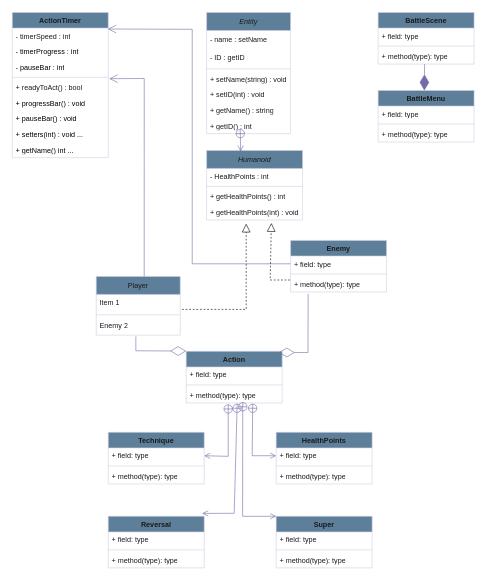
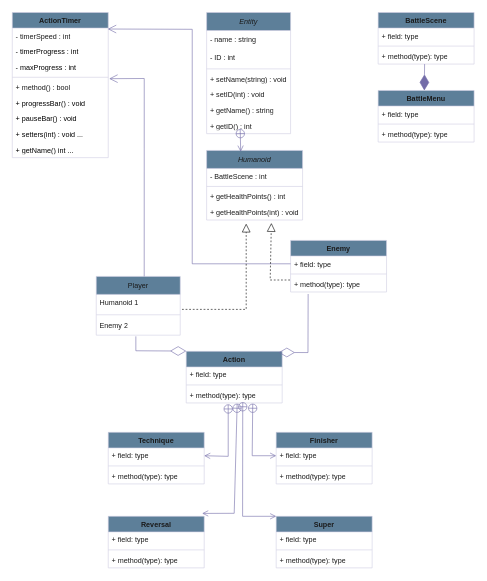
- <mxCell id="3" value="- name : setName" style="text;strokeColor=none;fillColor=none;align=left;verticalAlign=middle;spacingLeft=4;spacingRight=4;overflow=hidden;points=[[0,0.5],[1,0.5]];portConstraint=eastwest;rotatable=0;whiteSpace=wrap;html=1;labelBackgroundColor=none;fontColor=#1A1A1A;" parent="2" vertex="1"><mxGeometry y="30" width="140" height="30" as="geometry" /></mxCell>
+ <mxCell id="3" value="- name : string" style="text;strokeColor=none;fillColor=none;align=left;verticalAlign=middle;spacingLeft=4;spacingRight=4;overflow=hidden;points=[[0,0.5],[1,0.5]];portConstraint=eastwest;rotatable=0;whiteSpace=wrap;html=1;labelBackgroundColor=none;fontColor=#1A1A1A;" parent="2" vertex="1"><mxGeometry y="30" width="140" height="30" as="geometry" /></mxCell>
- <mxCell id="4" value="- ID : getID" style="text;strokeColor=none;fillColor=none;align=left;verticalAlign=middle;spacingLeft=4;spacingRight=4;overflow=hidden;points=[[0,0.5],[1,0.5]];portConstraint=eastwest;rotatable=0;whiteSpace=wrap;html=1;labelBackgroundColor=none;fontColor=#1A1A1A;" parent="2" vertex="1"><mxGeometry y="60" width="140" height="30" as="geometry" /></mxCell>
+ <mxCell id="4" value="- ID : int" style="text;strokeColor=none;fillColor=none;align=left;verticalAlign=middle;spacingLeft=4;spacingRight=4;overflow=hidden;points=[[0,0.5],[1,0.5]];portConstraint=eastwest;rotatable=0;whiteSpace=wrap;html=1;labelBackgroundColor=none;fontColor=#1A1A1A;" parent="2" vertex="1"><mxGeometry y="60" width="140" height="30" as="geometry" /></mxCell>
- <mxCell id="31" value="- pauseBar : int" style="text;strokeColor=none;fillColor=none;align=left;verticalAlign=top;spacingLeft=4;spacingRight=4;overflow=hidden;rotatable=0;points=[[0,0.5],[1,0.5]];portConstraint=eastwest;whiteSpace=wrap;html=1;" vertex="1" parent="28"><mxGeometry y="78" width="160" height="26" as="geometry" /></mxCell>
+ <mxCell id="31" value="- maxProgress : int" style="text;strokeColor=none;fillColor=none;align=left;verticalAlign=top;spacingLeft=4;spacingRight=4;overflow=hidden;rotatable=0;points=[[0,0.5],[1,0.5]];portConstraint=eastwest;whiteSpace=wrap;html=1;" vertex="1" parent="28"><mxGeometry y="78" width="160" height="26" as="geometry" /></mxCell>
- <mxCell id="33" value="+ readyToAct() : bool" style="text;strokeColor=none;fillColor=none;align=left;verticalAlign=top;spacingLeft=4;spacingRight=4;overflow=hidden;rotatable=0;points=[[0,0.5],[1,0.5]];portConstraint=eastwest;whiteSpace=wrap;html=1;fontColor=#1A1A1A;" parent="28" vertex="1"><mxGeometry y="112" width="160" height="26" as="geometry" /></mxCell>
+ <mxCell id="33" value="+ method() : bool" style="text;strokeColor=none;fillColor=none;align=left;verticalAlign=top;spacingLeft=4;spacingRight=4;overflow=hidden;rotatable=0;points=[[0,0.5],[1,0.5]];portConstraint=eastwest;whiteSpace=wrap;html=1;fontColor=#1A1A1A;" parent="28" vertex="1"><mxGeometry y="112" width="160" height="26" as="geometry" /></mxCell>
- <mxCell id="11" value="- HealthPoints : int" style="text;strokeColor=none;fillColor=none;align=left;verticalAlign=top;spacingLeft=4;spacingRight=4;overflow=hidden;rotatable=0;points=[[0,0.5],[1,0.5]];portConstraint=eastwest;whiteSpace=wrap;html=1;labelBackgroundColor=none;fontColor=#1A1A1A;" parent="10" vertex="1"><mxGeometry y="30" width="160" height="26" as="geometry" /></mxCell>
+ <mxCell id="11" value="- BattleScene : int" style="text;strokeColor=none;fillColor=none;align=left;verticalAlign=top;spacingLeft=4;spacingRight=4;overflow=hidden;rotatable=0;points=[[0,0.5],[1,0.5]];portConstraint=eastwest;whiteSpace=wrap;html=1;labelBackgroundColor=none;fontColor=#1A1A1A;" parent="10" vertex="1"><mxGeometry y="30" width="160" height="26" as="geometry" /></mxCell>
- <mxCell id="16" value="Item 1" style="text;strokeColor=none;fillColor=none;align=left;verticalAlign=middle;spacingLeft=4;spacingRight=4;overflow=hidden;points=[[0,0.5],[1,0.5]];portConstraint=eastwest;rotatable=0;whiteSpace=wrap;html=1;labelBackgroundColor=none;fontColor=#1A1A1A;" parent="15" vertex="1"><mxGeometry y="30" width="140" height="30" as="geometry" /></mxCell>
+ <mxCell id="16" value="Humanoid 1" style="text;strokeColor=none;fillColor=none;align=left;verticalAlign=middle;spacingLeft=4;spacingRight=4;overflow=hidden;points=[[0,0.5],[1,0.5]];portConstraint=eastwest;rotatable=0;whiteSpace=wrap;html=1;labelBackgroundColor=none;fontColor=#1A1A1A;" parent="15" vertex="1"><mxGeometry y="30" width="140" height="30" as="geometry" /></mxCell>
- <mxCell id="48" value="HealthPoints" style="swimlane;fontStyle=1;align=center;verticalAlign=top;childLayout=stackLayout;horizontal=1;startSize=26;horizontalStack=0;resizeParent=1;resizeParentMax=0;resizeLast=0;collapsible=1;marginBottom=0;whiteSpace=wrap;html=1;strokeColor=#D0CEE2;fontColor=#1A1A1A;fillColor=#5D7F99;" parent="1" vertex="1"><mxGeometry x="460" y="720" width="160" height="86" as="geometry" /></mxCell>
+ <mxCell id="48" value="Finisher" style="swimlane;fontStyle=1;align=center;verticalAlign=top;childLayout=stackLayout;horizontal=1;startSize=26;horizontalStack=0;resizeParent=1;resizeParentMax=0;resizeLast=0;collapsible=1;marginBottom=0;whiteSpace=wrap;html=1;strokeColor=#D0CEE2;fontColor=#1A1A1A;fillColor=#5D7F99;" parent="1" vertex="1"><mxGeometry x="460" y="720" width="160" height="86" as="geometry" /></mxCell>
